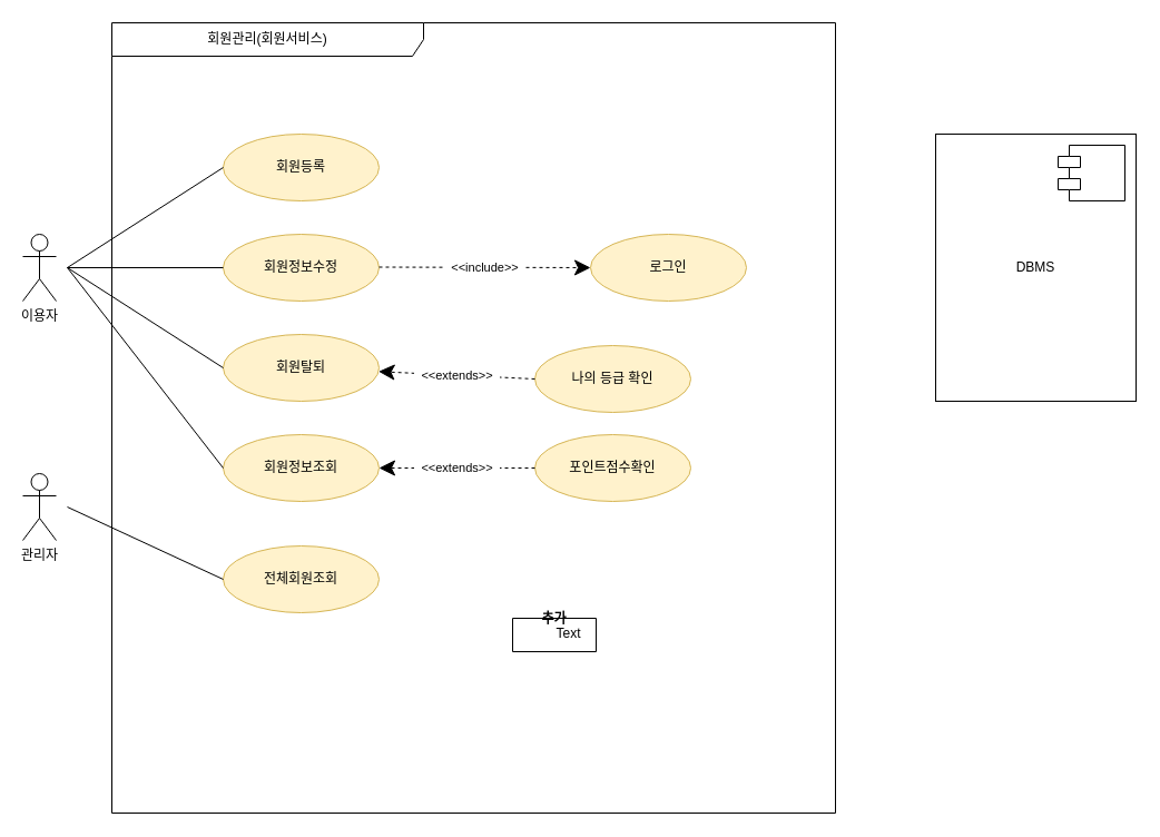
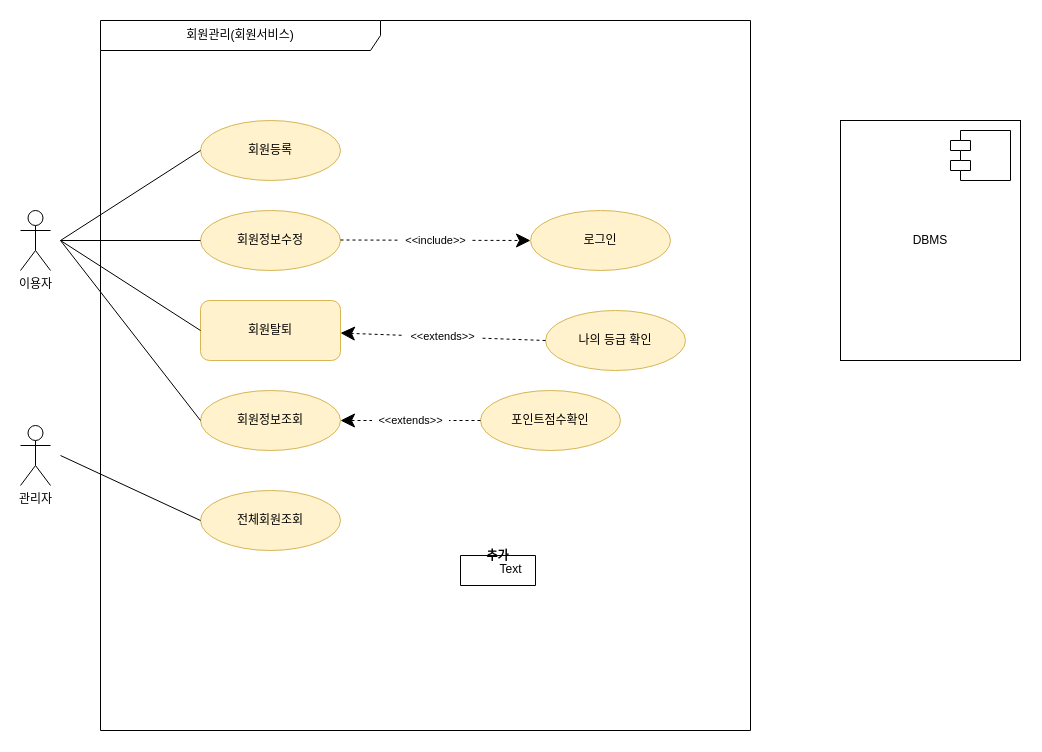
- <mxCell id="6" value="회원탈퇴" style="ellipse;whiteSpace=wrap;html=1;fillColor=#fff2cc;strokeColor=#d6b656;" parent="1" vertex="1"><mxGeometry x="200" y="300" width="140" height="60" as="geometry" /></mxCell>
+ <mxCell id="6" value="회원탈퇴" style="whiteSpace=wrap;html=1;fillColor=#fff2cc;strokeColor=#d6b656;rounded=1;" parent="1" vertex="1"><mxGeometry x="200" y="300" width="140" height="60" as="geometry" /></mxCell>
- <mxCell id="17" value="나의 등급 확인" style="ellipse;whiteSpace=wrap;html=1;fillColor=#fff2cc;strokeColor=#d6b656;" parent="1" vertex="1"><mxGeometry x="480" y="310" width="140" height="60" as="geometry" /></mxCell>
+ <mxCell id="17" value="나의 등급 확인" style="ellipse;whiteSpace=wrap;html=1;fillColor=#fff2cc;strokeColor=#d6b656;" parent="1" vertex="1"><mxGeometry x="545" y="310" width="140" height="60" as="geometry" /></mxCell>
